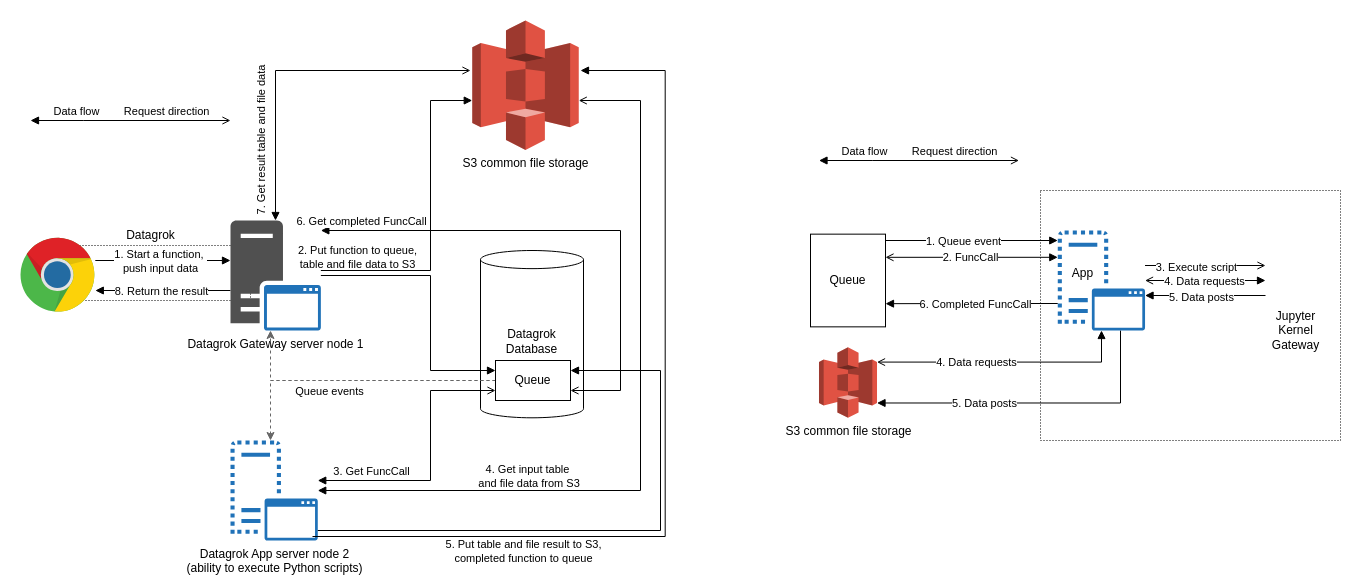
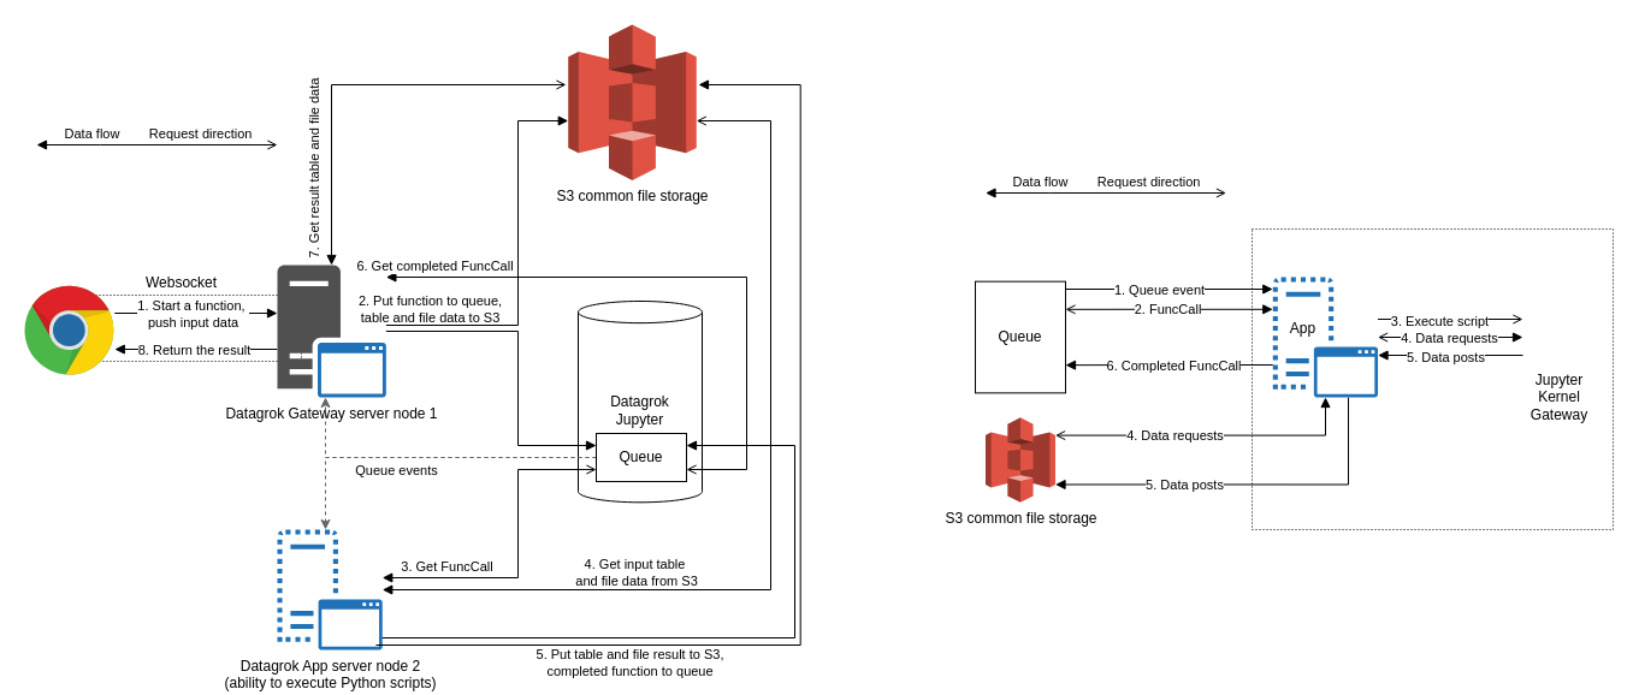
- <mxCell id="47" value="Datagrok" style="text;html=1;align=center;verticalAlign=middle;resizable=0;points=[];autosize=1;strokeColor=none;fillColor=none;" vertex="1" parent="1"><mxGeometry x="110" y="220" width="80" height="30" as="geometry" /></mxCell>
+ <mxCell id="47" value="Websocket" style="text;html=1;align=center;verticalAlign=middle;resizable=0;points=[];autosize=1;strokeColor=none;fillColor=none;" vertex="1" parent="1"><mxGeometry x="110" y="220" width="80" height="30" as="geometry" /></mxCell>
- <mxCell id="4" value="Datagrok&lt;br&gt;Database" style="shape=cylinder3;whiteSpace=wrap;html=1;boundedLbl=1;backgroundOutline=1;size=9.071;" vertex="1" parent="1"><mxGeometry x="480" y="250" width="103" height="167.3" as="geometry" /></mxCell>
+ <mxCell id="4" value="Datagrok&lt;br&gt;Jupyter" style="shape=cylinder3;whiteSpace=wrap;html=1;boundedLbl=1;backgroundOutline=1;size=9.071;" vertex="1" parent="1"><mxGeometry x="480" y="250" width="103" height="167.3" as="geometry" /></mxCell>
